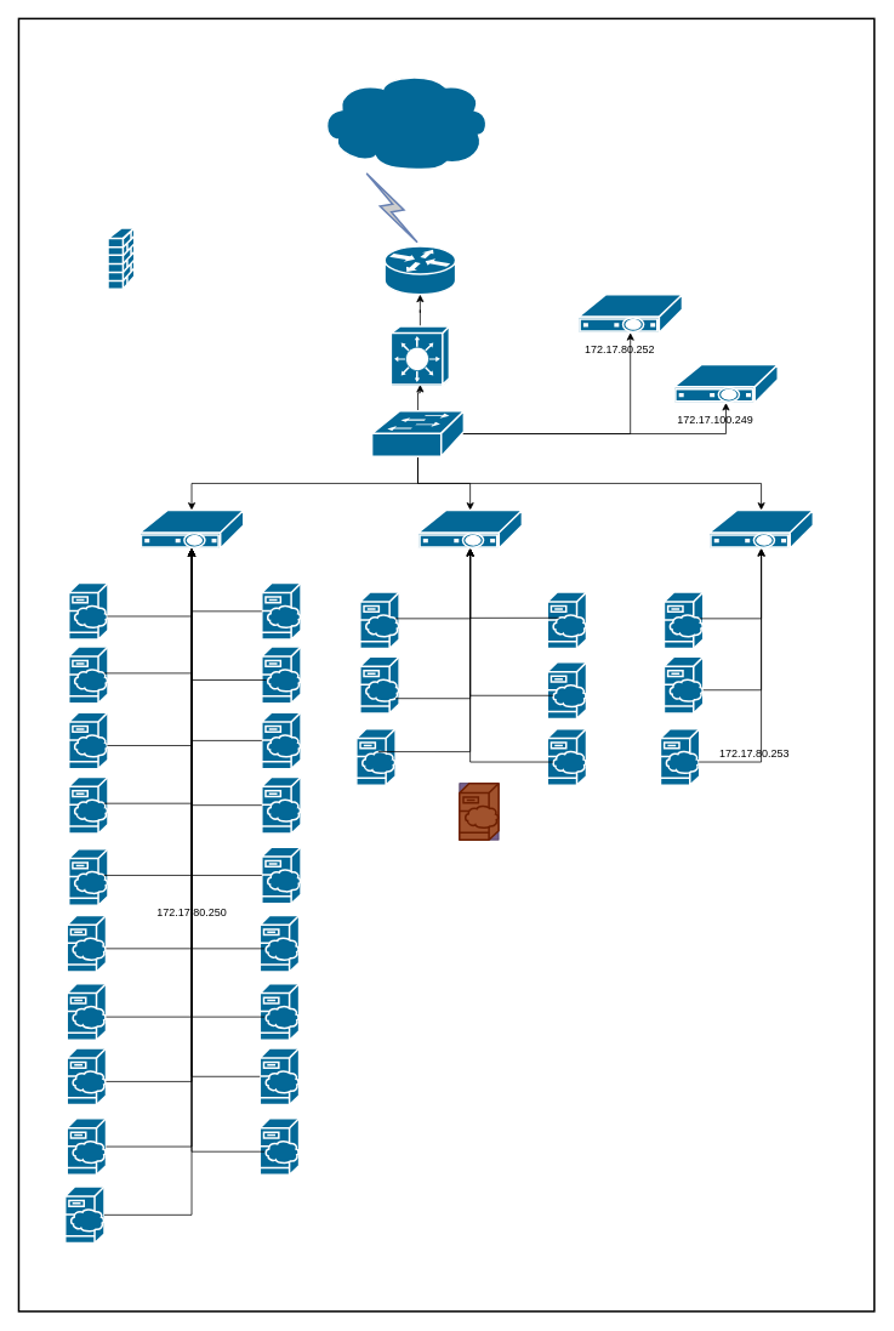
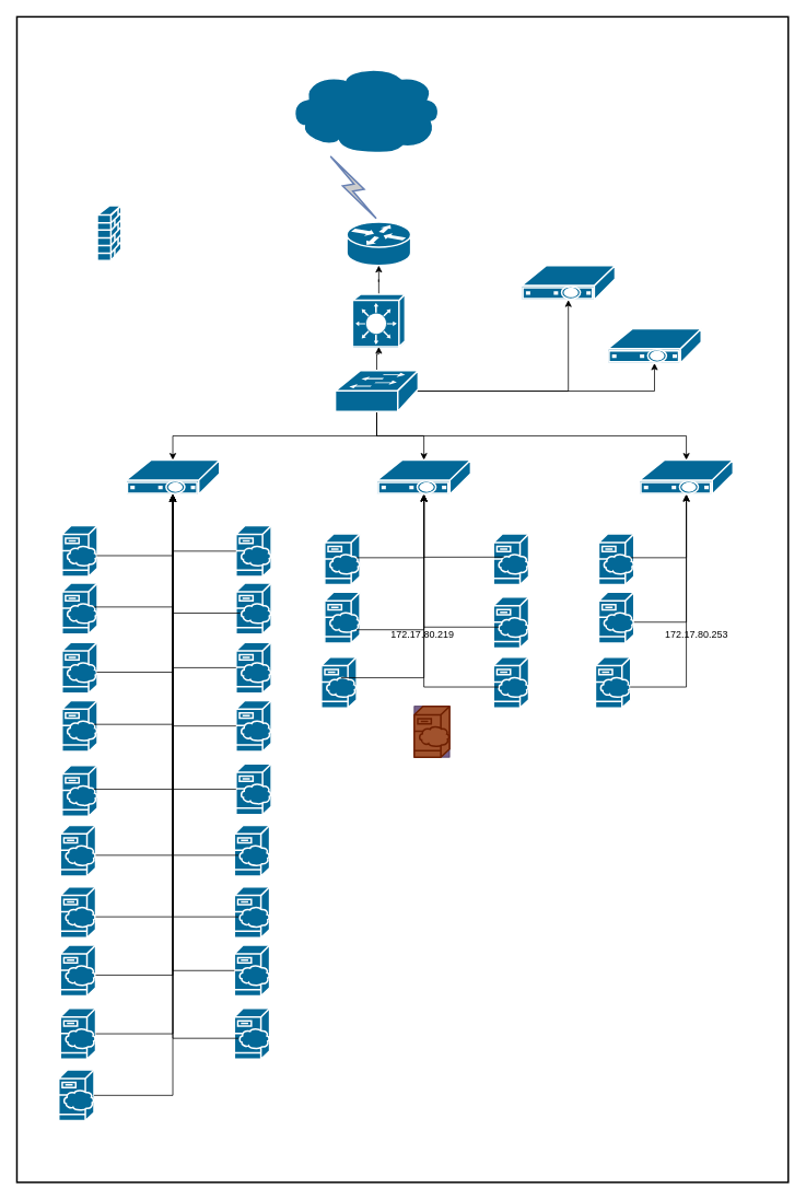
- <mxCell id="72" value="172.17.80.252" style="text;html=1;resizable=0;autosize=1;align=center;verticalAlign=middle;points=[];fillColor=none;strokeColor=none;rounded=0;" parent="1" vertex="1"><mxGeometry x="635" y="374" width="90" height="20" as="geometry" /></mxCell>
- <mxCell id="130" value="172.17.100.249" style="text;html=1;resizable=0;autosize=1;align=center;verticalAlign=middle;points=[];fillColor=none;strokeColor=none;rounded=0;" parent="1" vertex="1"><mxGeometry x="735" y="451" width="100" height="20" as="geometry" /></mxCell>
+ <mxCell id="49" value="172.17.80.219" style="text;html=1;resizable=0;autosize=1;align=center;verticalAlign=middle;points=[];fillColor=none;strokeColor=none;rounded=0;" parent="1" vertex="1"><mxGeometry x="468.75" y="763" width="90" height="20" as="geometry" /></mxCell>
- <mxCell id="119" value="172.17.80.253" style="text;html=1;resizable=0;autosize=1;align=center;verticalAlign=middle;points=[];fillColor=none;strokeColor=none;rounded=0;" parent="1" vertex="1"><mxGeometry x="782.75" y="818" width="90" height="20" as="geometry" /></mxCell>
+ <mxCell id="119" value="172.17.80.253" style="text;html=1;resizable=0;autosize=1;align=center;verticalAlign=middle;points=[];fillColor=none;strokeColor=none;rounded=0;" parent="1" vertex="1"><mxGeometry x="802.75" y="763" width="90" height="20" as="geometry" /></mxCell>
- <mxCell id="47" value="172.17.80.250&lt;br&gt;" style="text;html=1;resizable=0;autosize=1;align=center;verticalAlign=middle;points=[];fillColor=none;strokeColor=none;rounded=0;" parent="1" vertex="1"><mxGeometry x="165" y="992" width="90" height="20" as="geometry" /></mxCell>
